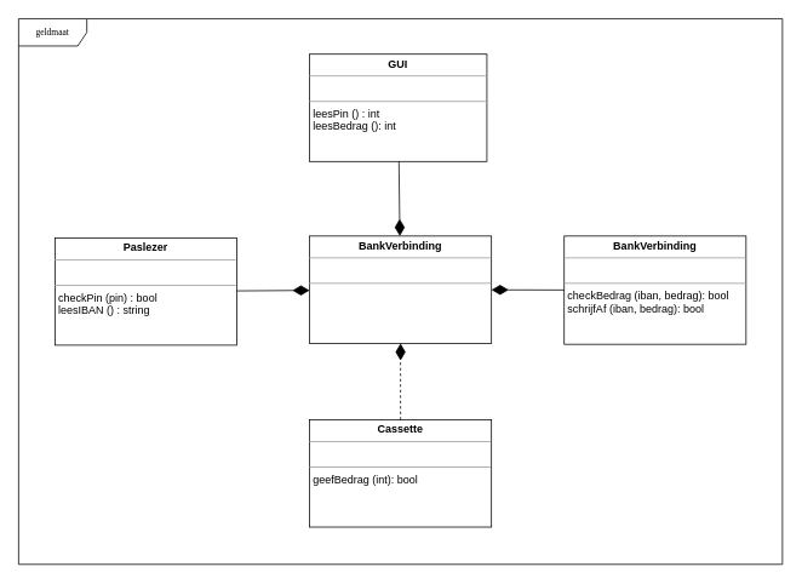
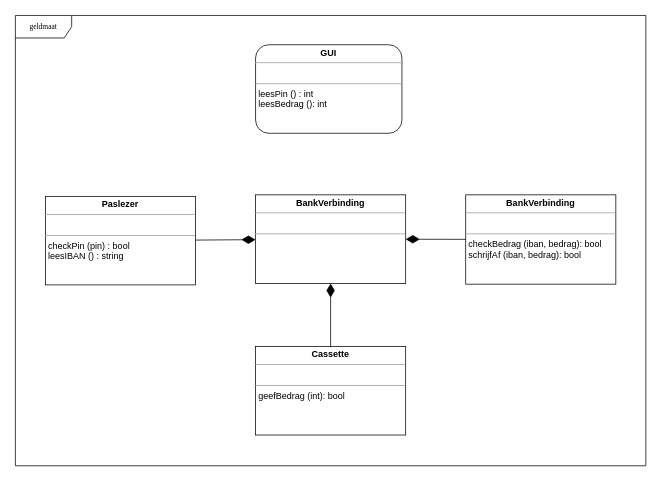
- <mxCell id="5" value="&lt;p style=&quot;margin:0px;margin-top:4px;text-align:center;&quot;&gt;&lt;b&gt;GUI&lt;/b&gt;&lt;/p&gt;&lt;hr size=&quot;1&quot;&gt;&lt;p style=&quot;margin:0px;margin-left:4px;&quot;&gt;&lt;br&gt;&lt;/p&gt;&lt;hr size=&quot;1&quot;&gt;&lt;p style=&quot;margin:0px;margin-left:4px;&quot;&gt;leesPin () : int&lt;br&gt;leesBedrag (): int&lt;/p&gt;" style="verticalAlign=top;align=left;overflow=fill;fontSize=12;fontFamily=Helvetica;html=1;rounded=0;shadow=0;comic=0;labelBackgroundColor=none;strokeWidth=1" parent="1" vertex="1"><mxGeometry x="340" y="59" width="195" height="118" as="geometry" /></mxCell>
+ <mxCell id="5" value="&lt;p style=&quot;margin:0px;margin-top:4px;text-align:center;&quot;&gt;&lt;b&gt;GUI&lt;/b&gt;&lt;/p&gt;&lt;hr size=&quot;1&quot;&gt;&lt;p style=&quot;margin:0px;margin-left:4px;&quot;&gt;&lt;br&gt;&lt;/p&gt;&lt;hr size=&quot;1&quot;&gt;&lt;p style=&quot;margin:0px;margin-left:4px;&quot;&gt;leesPin () : int&lt;br&gt;leesBedrag (): int&lt;/p&gt;" style="verticalAlign=top;align=left;overflow=fill;fontSize=12;fontFamily=Helvetica;html=1;shadow=0;comic=0;labelBackgroundColor=none;strokeWidth=1;rounded=1;" parent="1" vertex="1"><mxGeometry x="340" y="59" width="195" height="118" as="geometry" /></mxCell>
- <mxCell id="8" value="" style="endArrow=diamondThin;html=1;rounded=0;endFill=1;endSize=16;" parent="1" source="5" target="11" edge="1"><mxGeometry width="50" height="50" relative="1" as="geometry"><mxPoint x="463" y="439" as="sourcePoint" /><mxPoint x="444.994" y="256" as="targetPoint" /></mxGeometry></mxCell>
- <mxCell id="7" value="" style="endArrow=diamondThin;html=1;rounded=0;endFill=1;endSize=16;dashed=1;" parent="1" source="6" target="11" edge="1"><mxGeometry width="50" height="50" relative="1" as="geometry"><mxPoint x="230" y="279" as="sourcePoint" /><mxPoint x="444.287" y="359" as="targetPoint" /></mxGeometry></mxCell>
+ <mxCell id="7" value="" style="endArrow=diamondThin;html=1;rounded=0;endFill=1;endSize=16;" parent="1" source="6" target="11" edge="1"><mxGeometry width="50" height="50" relative="1" as="geometry"><mxPoint x="230" y="279" as="sourcePoint" /><mxPoint x="444.287" y="359" as="targetPoint" /></mxGeometry></mxCell>
